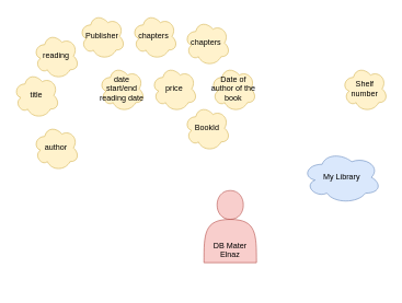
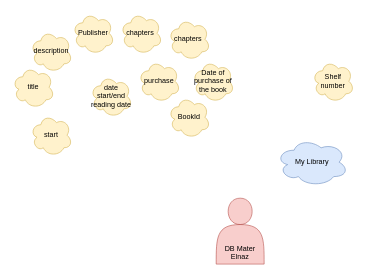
- <mxCell id="6" value="reading" style="ellipse;shape=cloud;whiteSpace=wrap;html=1;fillColor=#fff2cc;strokeColor=#d6b656;" parent="1" vertex="1"><mxGeometry x="50" y="50" width="70" height="70" as="geometry" /></mxCell>
+ <mxCell id="6" value="description" style="ellipse;shape=cloud;whiteSpace=wrap;html=1;fillColor=#fff2cc;strokeColor=#d6b656;" parent="1" vertex="1"><mxGeometry x="50" y="50" width="70" height="70" as="geometry" /></mxCell>
- <mxCell id="10" value="date&lt;br&gt;start/end reading date" style="ellipse;shape=cloud;whiteSpace=wrap;html=1;fillColor=#fff2cc;strokeColor=#d6b656;" parent="1" vertex="1"><mxGeometry x="150" y="100" width="70" height="70" as="geometry" /></mxCell>
+ <mxCell id="10" value="date&lt;br&gt;start/end reading date" style="ellipse;shape=cloud;whiteSpace=wrap;html=1;fillColor=#fff2cc;strokeColor=#d6b656;" parent="1" vertex="1"><mxGeometry x="150" y="125" width="70" height="70" as="geometry" /></mxCell>
- <mxCell id="11" value="price" style="ellipse;shape=cloud;whiteSpace=wrap;html=1;fillColor=#fff2cc;strokeColor=#d6b656;" parent="1" vertex="1"><mxGeometry x="230" y="100" width="70" height="70" as="geometry" /></mxCell>
+ <mxCell id="11" value="purchase" style="ellipse;shape=cloud;whiteSpace=wrap;html=1;fillColor=#fff2cc;strokeColor=#d6b656;" parent="1" vertex="1"><mxGeometry x="230" y="100" width="70" height="70" as="geometry" /></mxCell>
- <mxCell id="9" value="Date of author of the book" style="ellipse;shape=cloud;whiteSpace=wrap;html=1;fillColor=#fff2cc;strokeColor=#d6b656;" parent="1" vertex="1"><mxGeometry x="320" y="100" width="70" height="70" as="geometry" /></mxCell>
+ <mxCell id="9" value="Date of purchase of the book" style="ellipse;shape=cloud;whiteSpace=wrap;html=1;fillColor=#fff2cc;strokeColor=#d6b656;" parent="1" vertex="1"><mxGeometry x="320" y="100" width="70" height="70" as="geometry" /></mxCell>
- <mxCell id="4" value="author" style="ellipse;shape=cloud;whiteSpace=wrap;html=1;fillColor=#fff2cc;strokeColor=#d6b656;" parent="1" vertex="1"><mxGeometry x="50" y="190" width="70" height="70" as="geometry" /></mxCell>
+ <mxCell id="4" value="start" style="ellipse;shape=cloud;whiteSpace=wrap;html=1;fillColor=#fff2cc;strokeColor=#d6b656;" parent="1" vertex="1"><mxGeometry x="50" y="190" width="70" height="70" as="geometry" /></mxCell>
- <mxCell id="2" value="&lt;br&gt;&lt;br&gt;&lt;br&gt;&lt;br&gt;&lt;br&gt;DB Mater&lt;br&gt;Elnaz" style="shape=actor;whiteSpace=wrap;html=1;fillColor=#f8cecc;strokeColor=#b85450;" parent="1" vertex="1"><mxGeometry x="310" y="290" width="80" height="110" as="geometry" /></mxCell>
+ <mxCell id="2" value="&lt;br&gt;&lt;br&gt;&lt;br&gt;&lt;br&gt;&lt;br&gt;DB Mater&lt;br&gt;Elnaz" style="shape=actor;whiteSpace=wrap;html=1;fillColor=#f8cecc;strokeColor=#b85450;" parent="1" vertex="1"><mxGeometry x="360" y="330" width="80" height="110" as="geometry" /></mxCell>
